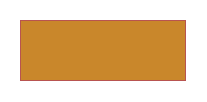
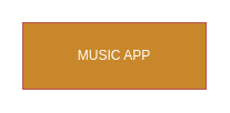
+ <mxCell id="3" value="&lt;font color=&quot;#ffffff&quot;&gt;MUSIC APP&lt;/font&gt;" style="text;html=1;align=center;verticalAlign=middle;whiteSpace=wrap;rounded=0;" vertex="1" parent="1"><mxGeometry x="65" y="40" width="75" height="20" as="geometry" /></mxCell>
